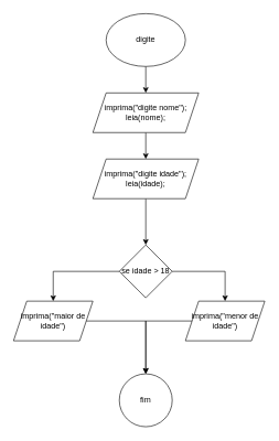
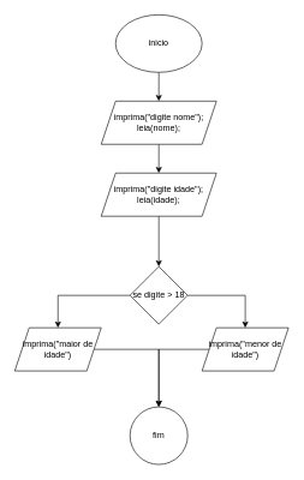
- <mxCell id="3" value="digite" style="ellipse;whiteSpace=wrap;html=1;" vertex="1" parent="1"><mxGeometry x="160" y="20" width="120" height="80" as="geometry" /></mxCell>
+ <mxCell id="3" value="inicio" style="ellipse;whiteSpace=wrap;html=1;" vertex="1" parent="1"><mxGeometry x="160" y="20" width="120" height="80" as="geometry" /></mxCell>
- <mxCell id="10" value="se idade &amp;gt; 18" style="rhombus;whiteSpace=wrap;html=1;" vertex="1" parent="1"><mxGeometry x="180" y="370" width="80" height="80" as="geometry" /></mxCell>
+ <mxCell id="10" value="se digite &amp;gt; 18" style="rhombus;whiteSpace=wrap;html=1;" vertex="1" parent="1"><mxGeometry x="180" y="370" width="80" height="80" as="geometry" /></mxCell>
